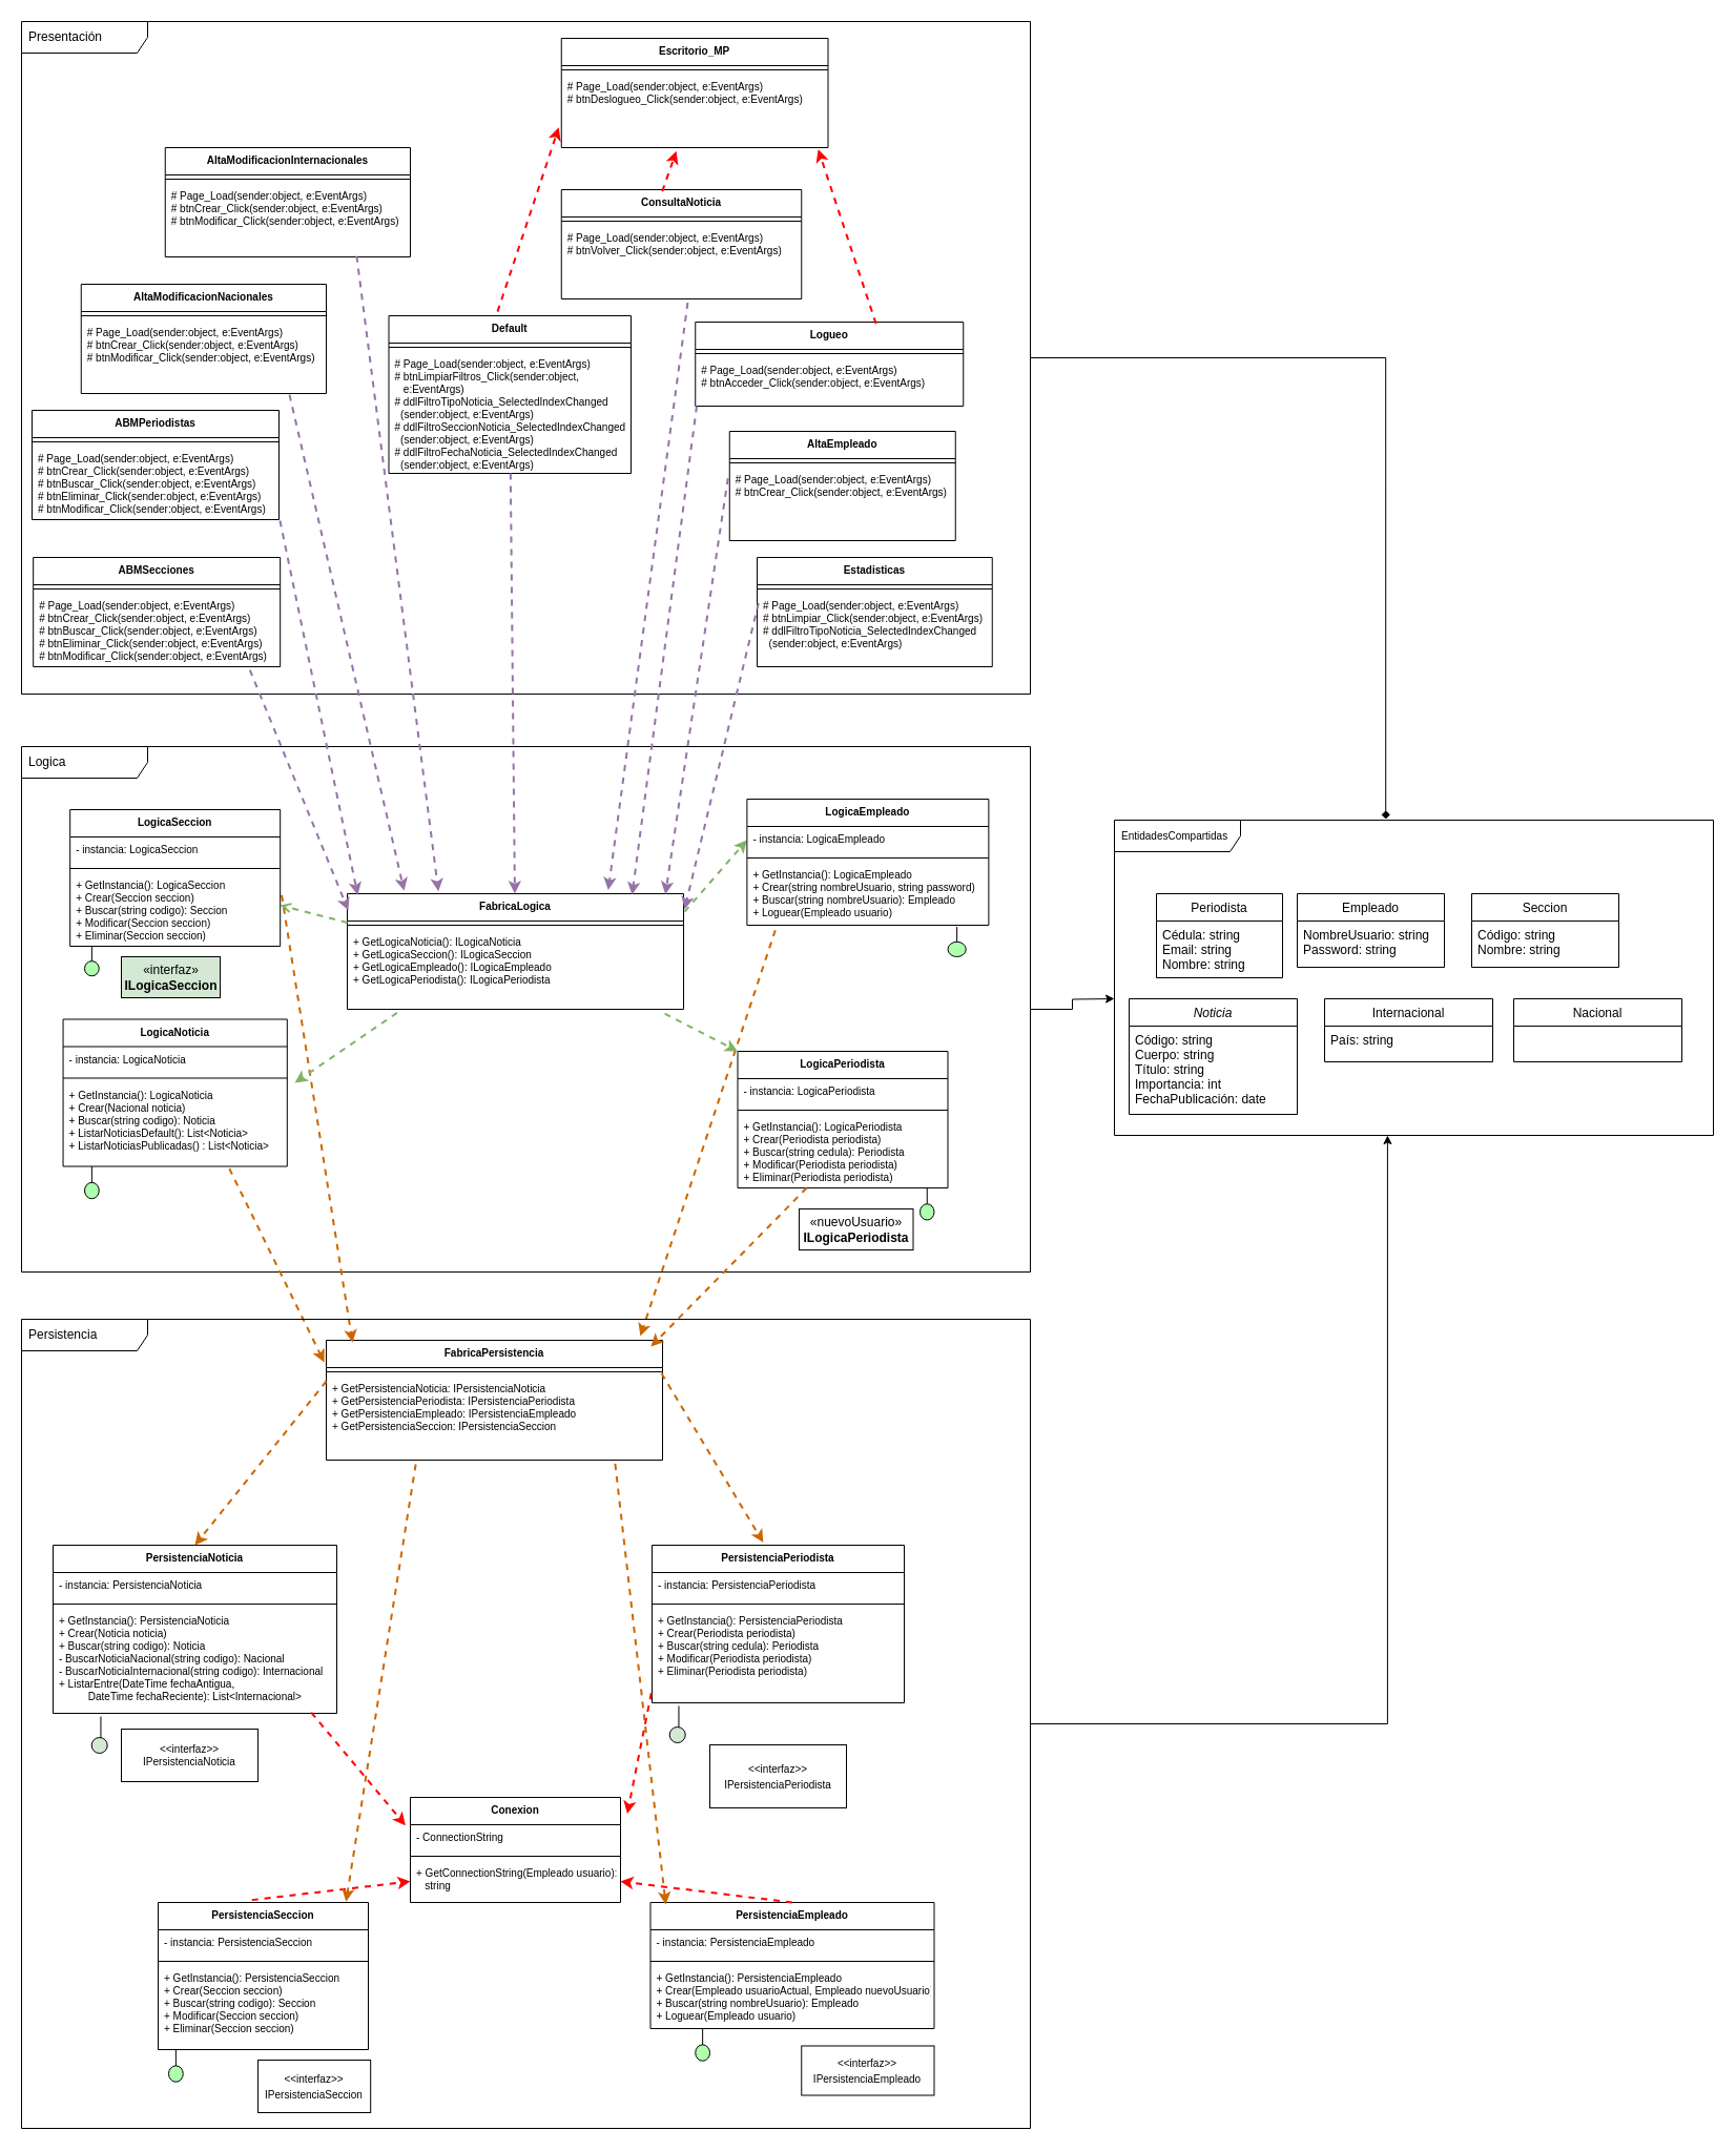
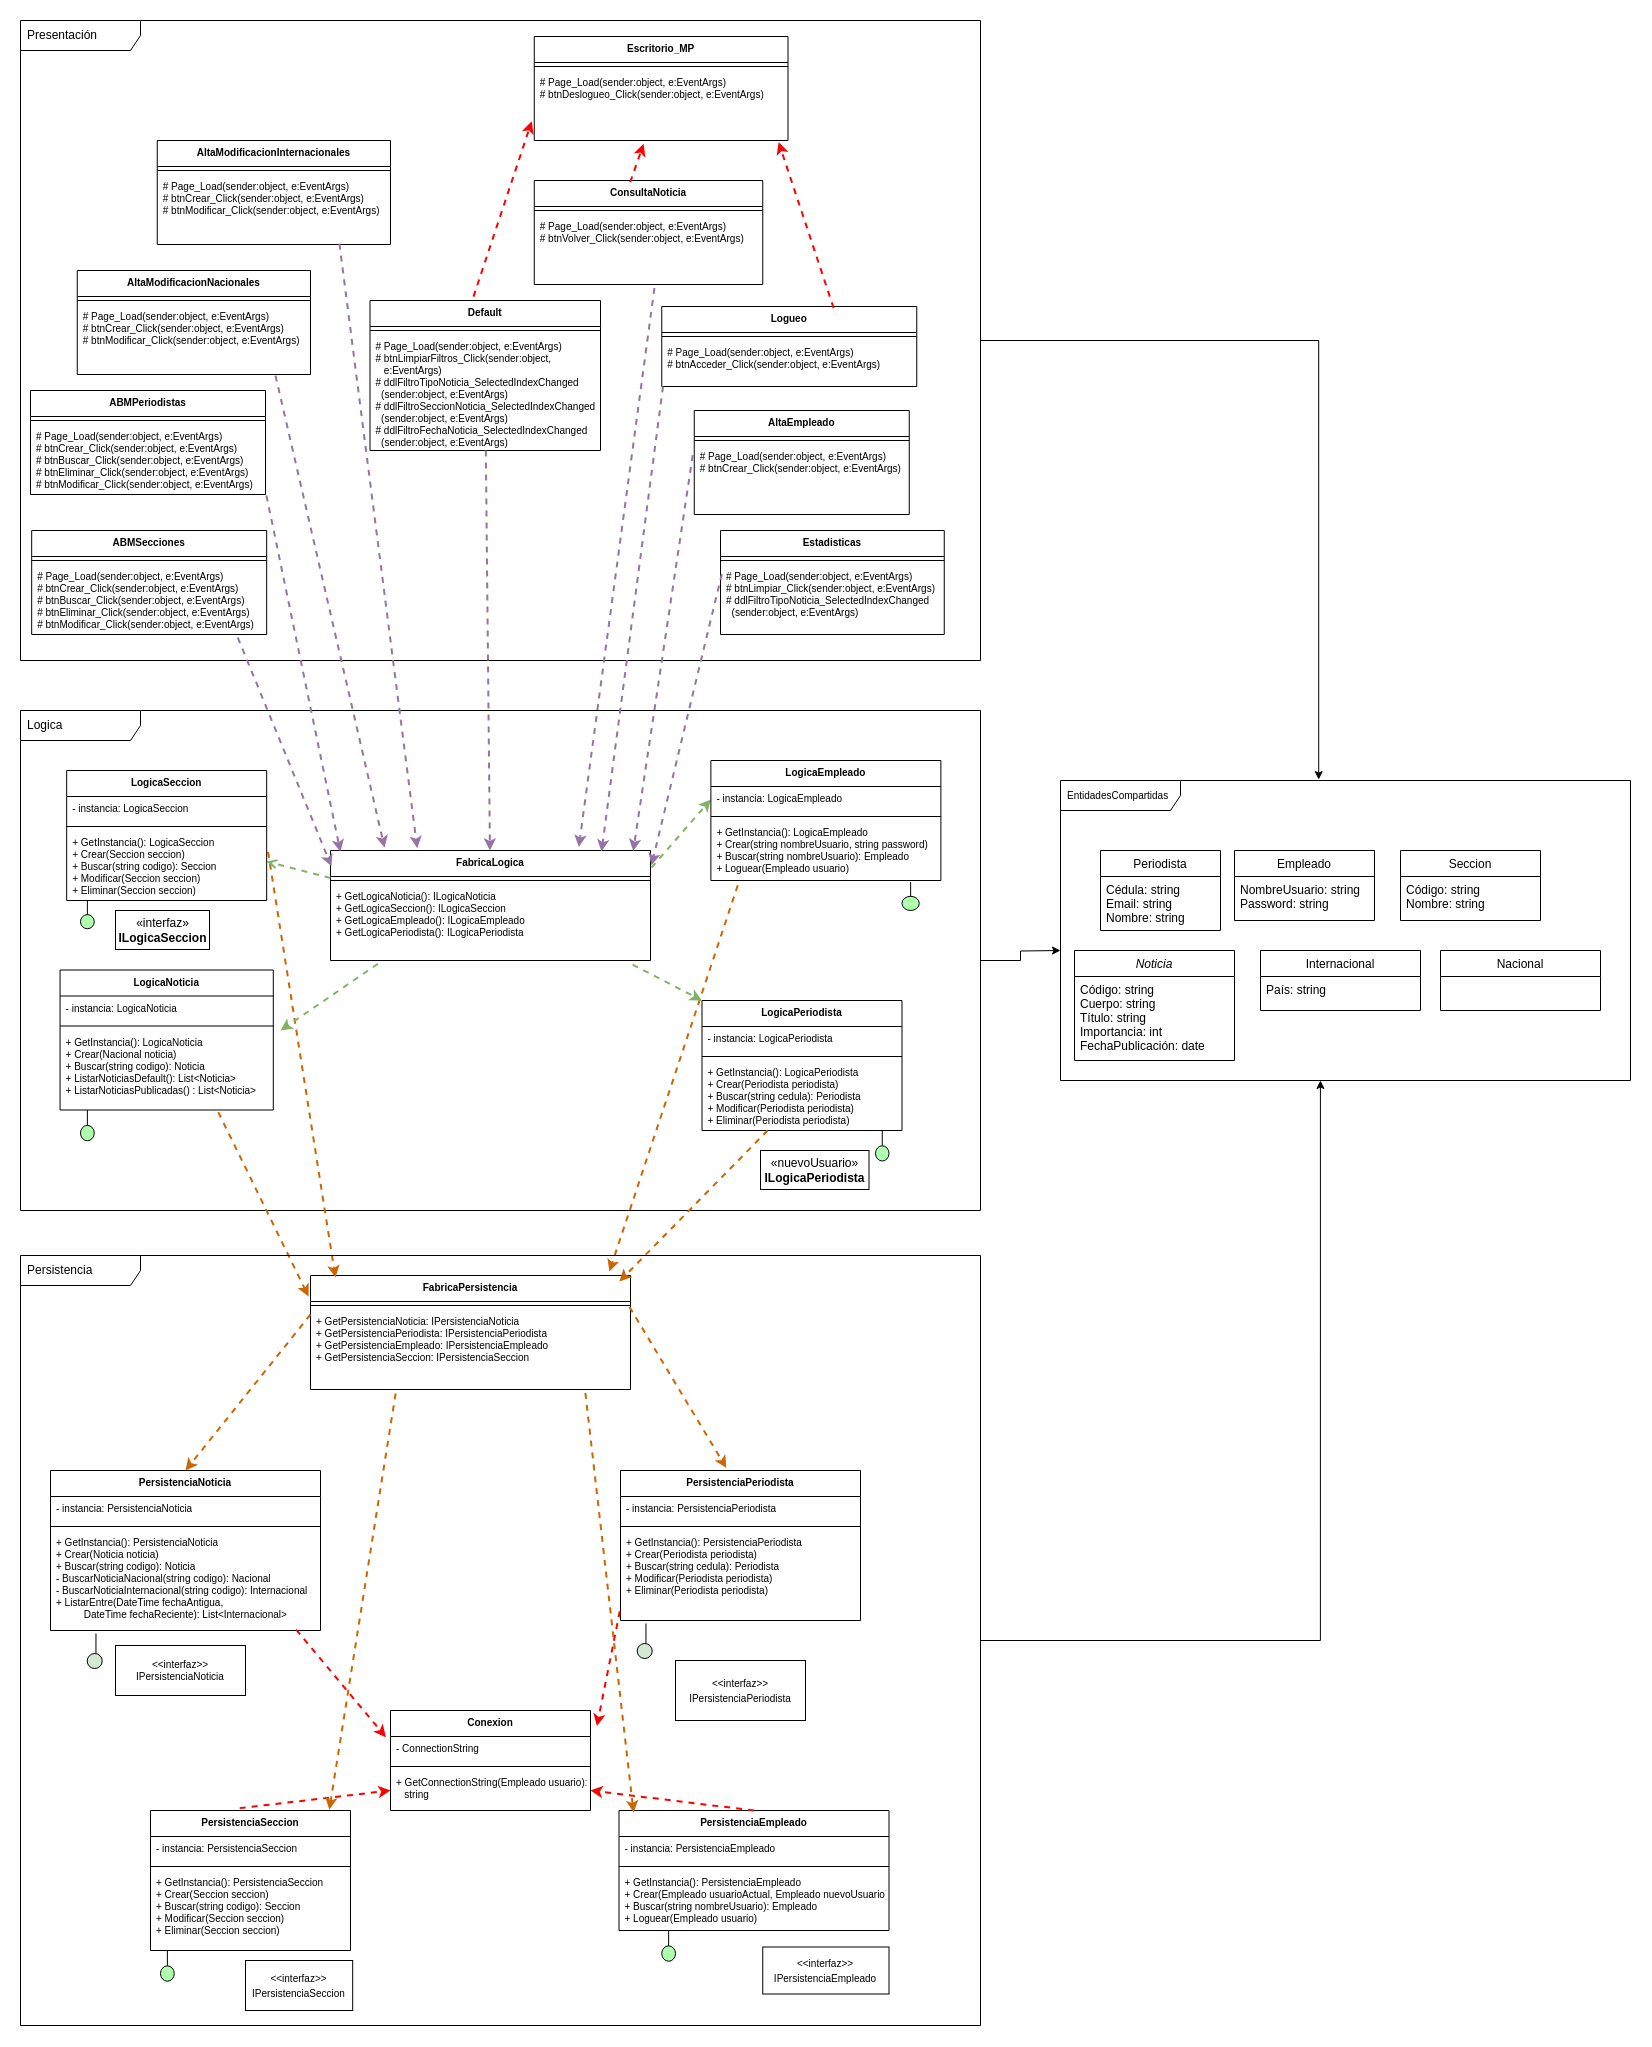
- <mxCell id="46" style="edgeStyle=orthogonalEdgeStyle;rounded=0;orthogonalLoop=1;jettySize=auto;html=1;entryX=0.453;entryY=-0.003;entryDx=0;entryDy=0;entryPerimeter=0;endArrow=diamond;" parent="1" source="47" target="111" edge="1"><mxGeometry relative="1" as="geometry" /></mxCell>
+ <mxCell id="46" style="edgeStyle=orthogonalEdgeStyle;rounded=0;orthogonalLoop=1;jettySize=auto;html=1;entryX=0.453;entryY=-0.003;entryDx=0;entryDy=0;entryPerimeter=0;" parent="1" source="47" target="111" edge="1"><mxGeometry relative="1" as="geometry" /></mxCell>
- <mxCell id="71" value="«interfaz»&lt;br&gt;&lt;b&gt;ILogicaSeccion&lt;/b&gt;" style="html=1;fillColor=#d5e8d4;" parent="1" vertex="1"><mxGeometry x="115" y="910" width="94" height="39" as="geometry" /></mxCell>
+ <mxCell id="71" value="«interfaz»&lt;br&gt;&lt;b&gt;ILogicaSeccion&lt;/b&gt;" style="html=1;" parent="1" vertex="1"><mxGeometry x="115" y="910" width="94" height="39" as="geometry" /></mxCell>
